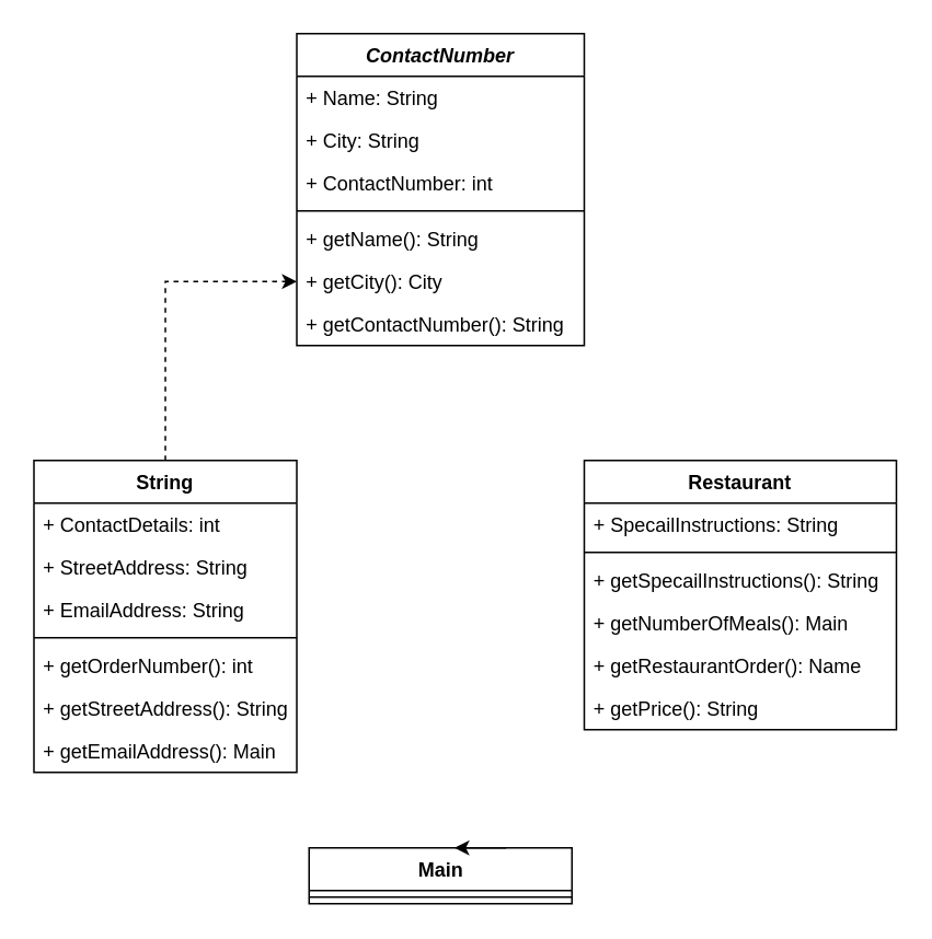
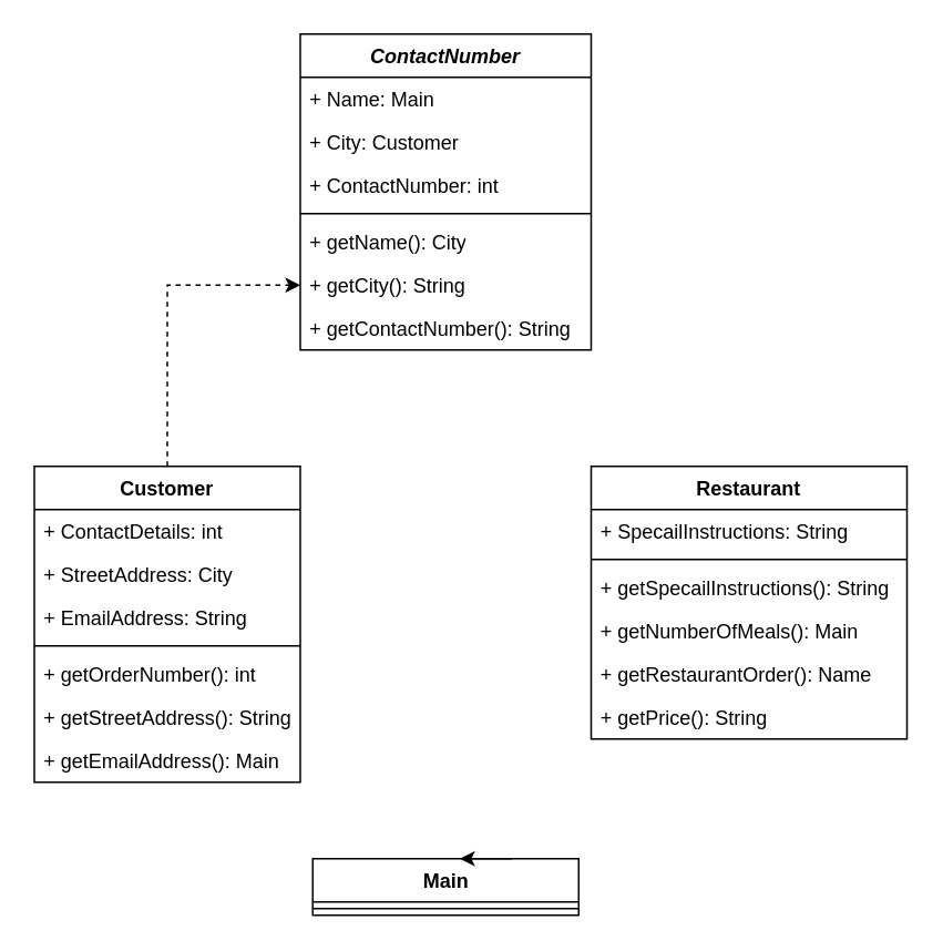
- <mxCell id="3" value="+ Name: String" style="text;strokeColor=none;fillColor=none;align=left;verticalAlign=top;spacingLeft=4;spacingRight=4;overflow=hidden;rotatable=0;points=[[0,0.5],[1,0.5]];portConstraint=eastwest;whiteSpace=wrap;html=1;" parent="2" vertex="1"><mxGeometry y="26" width="175" height="26" as="geometry" /></mxCell>
+ <mxCell id="3" value="+ Name: Main" style="text;strokeColor=none;fillColor=none;align=left;verticalAlign=top;spacingLeft=4;spacingRight=4;overflow=hidden;rotatable=0;points=[[0,0.5],[1,0.5]];portConstraint=eastwest;whiteSpace=wrap;html=1;" parent="2" vertex="1"><mxGeometry y="26" width="175" height="26" as="geometry" /></mxCell>
- <mxCell id="4" value="+ City: String" style="text;strokeColor=none;fillColor=none;align=left;verticalAlign=top;spacingLeft=4;spacingRight=4;overflow=hidden;rotatable=0;points=[[0,0.5],[1,0.5]];portConstraint=eastwest;whiteSpace=wrap;html=1;" parent="2" vertex="1"><mxGeometry y="52" width="175" height="26" as="geometry" /></mxCell>
+ <mxCell id="4" value="+ City: Customer" style="text;strokeColor=none;fillColor=none;align=left;verticalAlign=top;spacingLeft=4;spacingRight=4;overflow=hidden;rotatable=0;points=[[0,0.5],[1,0.5]];portConstraint=eastwest;whiteSpace=wrap;html=1;" parent="2" vertex="1"><mxGeometry y="52" width="175" height="26" as="geometry" /></mxCell>
- <mxCell id="7" value="+ getName(): String" style="text;strokeColor=none;fillColor=none;align=left;verticalAlign=top;spacingLeft=4;spacingRight=4;overflow=hidden;rotatable=0;points=[[0,0.5],[1,0.5]];portConstraint=eastwest;whiteSpace=wrap;html=1;" parent="2" vertex="1"><mxGeometry y="112" width="175" height="26" as="geometry" /></mxCell>
+ <mxCell id="7" value="+ getName(): City" style="text;strokeColor=none;fillColor=none;align=left;verticalAlign=top;spacingLeft=4;spacingRight=4;overflow=hidden;rotatable=0;points=[[0,0.5],[1,0.5]];portConstraint=eastwest;whiteSpace=wrap;html=1;" parent="2" vertex="1"><mxGeometry y="112" width="175" height="26" as="geometry" /></mxCell>
- <mxCell id="8" value="+ getCity(): City" style="text;strokeColor=none;fillColor=none;align=left;verticalAlign=top;spacingLeft=4;spacingRight=4;overflow=hidden;rotatable=0;points=[[0,0.5],[1,0.5]];portConstraint=eastwest;whiteSpace=wrap;html=1;" parent="2" vertex="1"><mxGeometry y="138" width="175" height="26" as="geometry" /></mxCell>
+ <mxCell id="8" value="+ getCity(): String" style="text;strokeColor=none;fillColor=none;align=left;verticalAlign=top;spacingLeft=4;spacingRight=4;overflow=hidden;rotatable=0;points=[[0,0.5],[1,0.5]];portConstraint=eastwest;whiteSpace=wrap;html=1;" parent="2" vertex="1"><mxGeometry y="138" width="175" height="26" as="geometry" /></mxCell>
- <mxCell id="11" value="String" style="swimlane;fontStyle=1;align=center;verticalAlign=top;childLayout=stackLayout;horizontal=1;startSize=26;horizontalStack=0;resizeParent=1;resizeParentMax=0;resizeLast=0;collapsible=1;marginBottom=0;whiteSpace=wrap;html=1;" parent="1" vertex="1"><mxGeometry x="20" y="280" width="160" height="190" as="geometry" /></mxCell>
+ <mxCell id="11" value="Customer" style="swimlane;fontStyle=1;align=center;verticalAlign=top;childLayout=stackLayout;horizontal=1;startSize=26;horizontalStack=0;resizeParent=1;resizeParentMax=0;resizeLast=0;collapsible=1;marginBottom=0;whiteSpace=wrap;html=1;" parent="1" vertex="1"><mxGeometry x="20" y="280" width="160" height="190" as="geometry" /></mxCell>
- <mxCell id="13" value="+ StreetAddress: String" style="text;strokeColor=none;fillColor=none;align=left;verticalAlign=top;spacingLeft=4;spacingRight=4;overflow=hidden;rotatable=0;points=[[0,0.5],[1,0.5]];portConstraint=eastwest;whiteSpace=wrap;html=1;" parent="11" vertex="1"><mxGeometry y="52" width="160" height="26" as="geometry" /></mxCell>
+ <mxCell id="13" value="+ StreetAddress: City" style="text;strokeColor=none;fillColor=none;align=left;verticalAlign=top;spacingLeft=4;spacingRight=4;overflow=hidden;rotatable=0;points=[[0,0.5],[1,0.5]];portConstraint=eastwest;whiteSpace=wrap;html=1;" parent="11" vertex="1"><mxGeometry y="52" width="160" height="26" as="geometry" /></mxCell>
